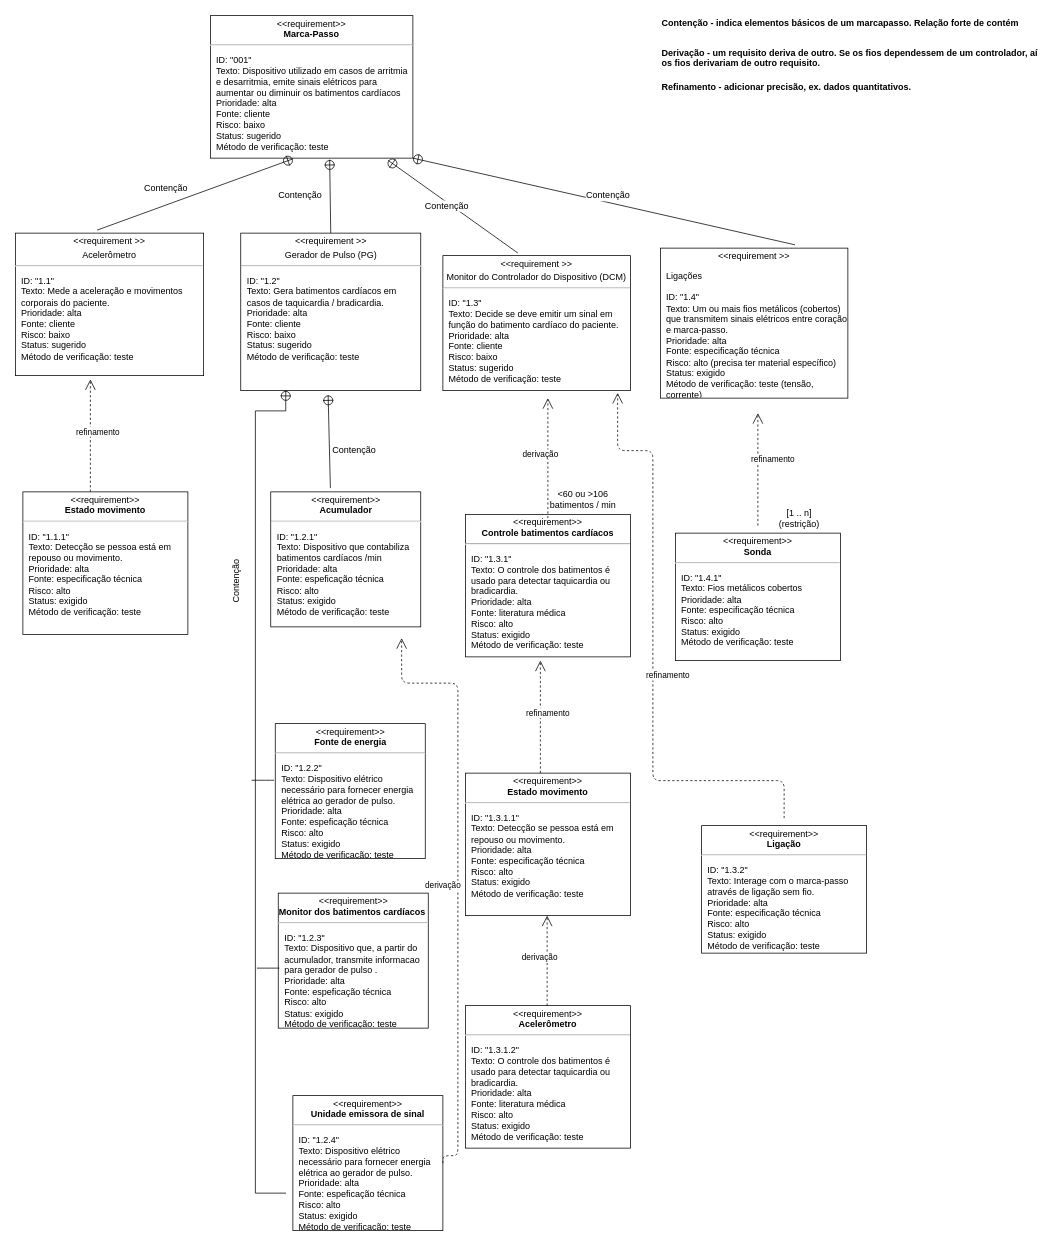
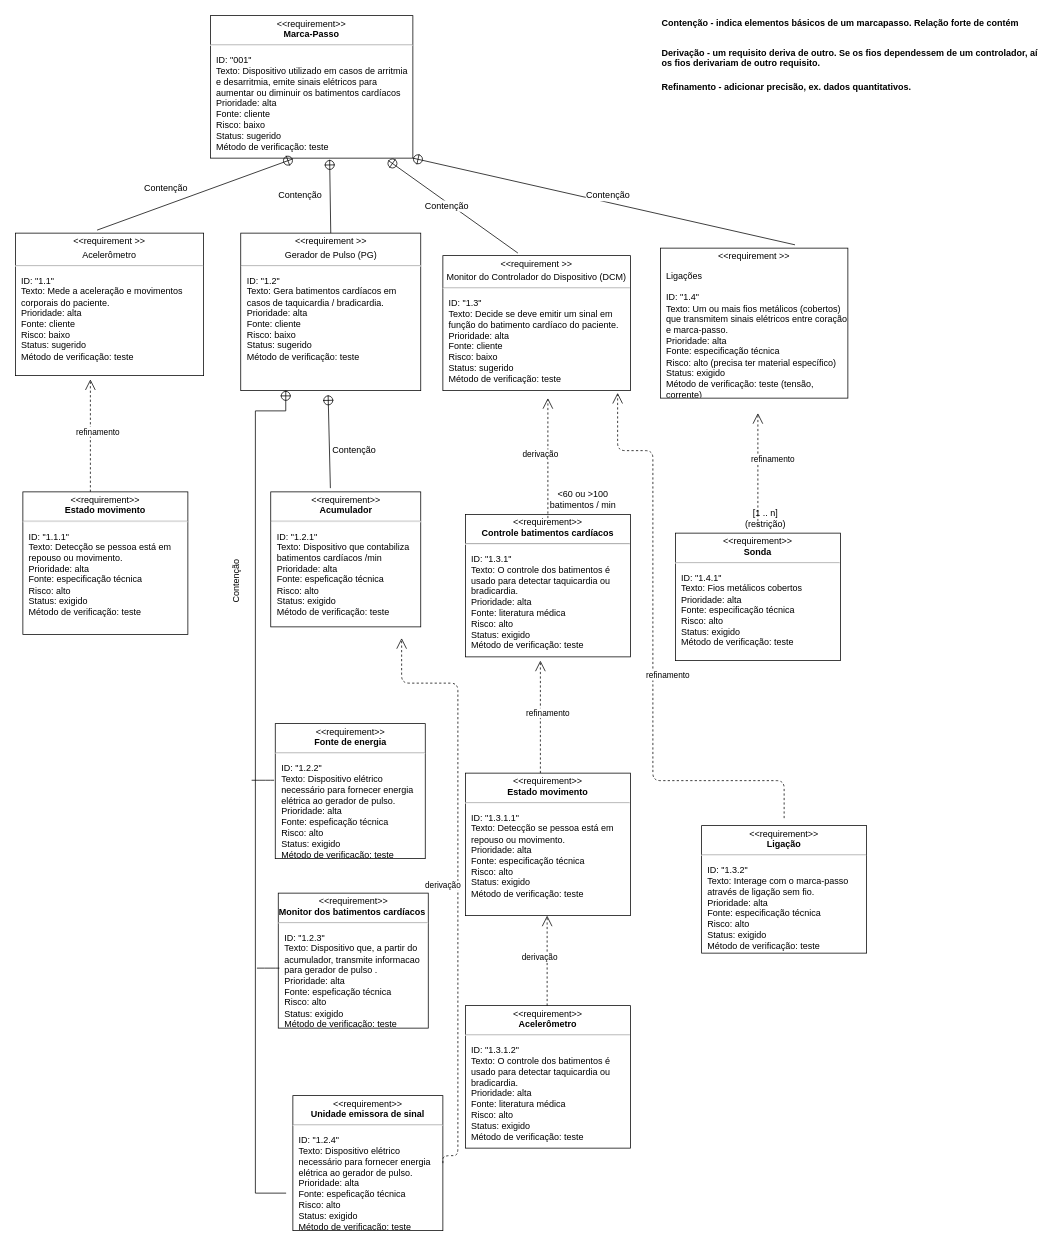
- <mxCell id="26" value="&amp;lt;60 ou &amp;gt;106 batimentos / min" style="text;html=1;strokeColor=none;fillColor=none;align=center;verticalAlign=middle;whiteSpace=wrap;rounded=0;" vertex="1" parent="1"><mxGeometry x="730" y="655" width="94" height="20" as="geometry" /></mxCell>
+ <mxCell id="26" value="&amp;lt;60 ou &amp;gt;100 batimentos / min" style="text;html=1;strokeColor=none;fillColor=none;align=center;verticalAlign=middle;whiteSpace=wrap;rounded=0;" vertex="1" parent="1"><mxGeometry x="730" y="655" width="94" height="20" as="geometry" /></mxCell>
- <mxCell id="22" value="[1 .. n] (restrição)" style="text;html=1;strokeColor=none;fillColor=none;align=center;verticalAlign=middle;whiteSpace=wrap;rounded=0;" parent="1" vertex="1"><mxGeometry x="1031" y="680" width="69" height="20" as="geometry" /></mxCell>
+ <mxCell id="22" value="[1 .. n] (restrição)" style="text;html=1;strokeColor=none;fillColor=none;align=center;verticalAlign=middle;whiteSpace=wrap;rounded=0;" parent="1" vertex="1"><mxGeometry x="986" y="680" width="69" height="20" as="geometry" /></mxCell>
